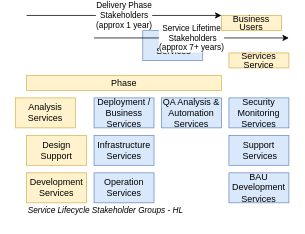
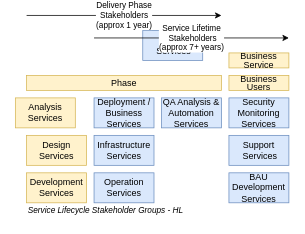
- <mxCell id="17" value="&lt;p style=&quot;line-height: 90%&quot;&gt;Business Users&lt;/p&gt;" style="rounded=0;whiteSpace=wrap;html=1;sketch=0;fillColor=#fff2cc;strokeColor=#d6b656;" vertex="1" parent="1"><mxGeometry x="295" y="20" width="80" height="20" as="geometry" /></mxCell>
+ <mxCell id="17" value="&lt;p style=&quot;line-height: 90%&quot;&gt;Business Users&lt;/p&gt;" style="rounded=0;whiteSpace=wrap;html=1;sketch=0;fillColor=#fff2cc;strokeColor=#d6b656;" vertex="1" parent="1"><mxGeometry x="305" y="100" width="80" height="20" as="geometry" /></mxCell>
- <mxCell id="16" value="&lt;p style=&quot;line-height: 90%&quot;&gt;Services Service&lt;/p&gt;" style="rounded=0;whiteSpace=wrap;html=1;sketch=0;fillColor=#fff2cc;strokeColor=#d6b656;" vertex="1" parent="1"><mxGeometry x="305" y="70" width="80" height="20" as="geometry" /></mxCell>
+ <mxCell id="16" value="&lt;p style=&quot;line-height: 90%&quot;&gt;Business Service&lt;/p&gt;" style="rounded=0;whiteSpace=wrap;html=1;sketch=0;fillColor=#fff2cc;strokeColor=#d6b656;" vertex="1" parent="1"><mxGeometry x="305" y="70" width="80" height="20" as="geometry" /></mxCell>
- <mxCell id="8" value="Design Support" style="rounded=0;whiteSpace=wrap;html=1;sketch=0;fillColor=#fff2cc;strokeColor=#d6b656;" vertex="1" parent="1"><mxGeometry x="35" y="180" width="80" height="40" as="geometry" /></mxCell>
+ <mxCell id="8" value="Design Services" style="rounded=0;whiteSpace=wrap;html=1;sketch=0;fillColor=#fff2cc;strokeColor=#d6b656;" vertex="1" parent="1"><mxGeometry x="35" y="180" width="80" height="40" as="geometry" /></mxCell>
